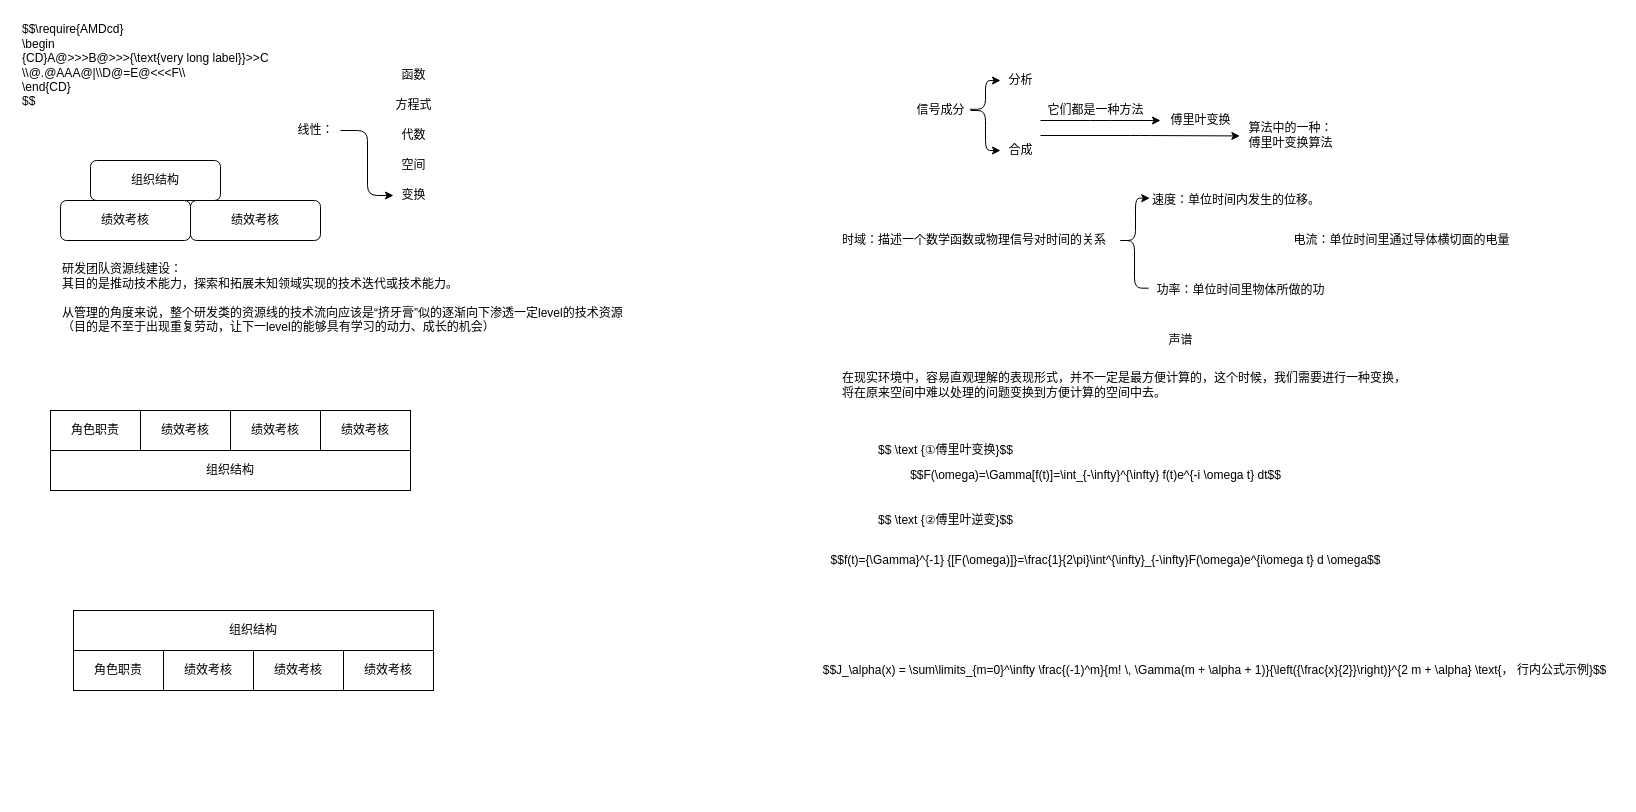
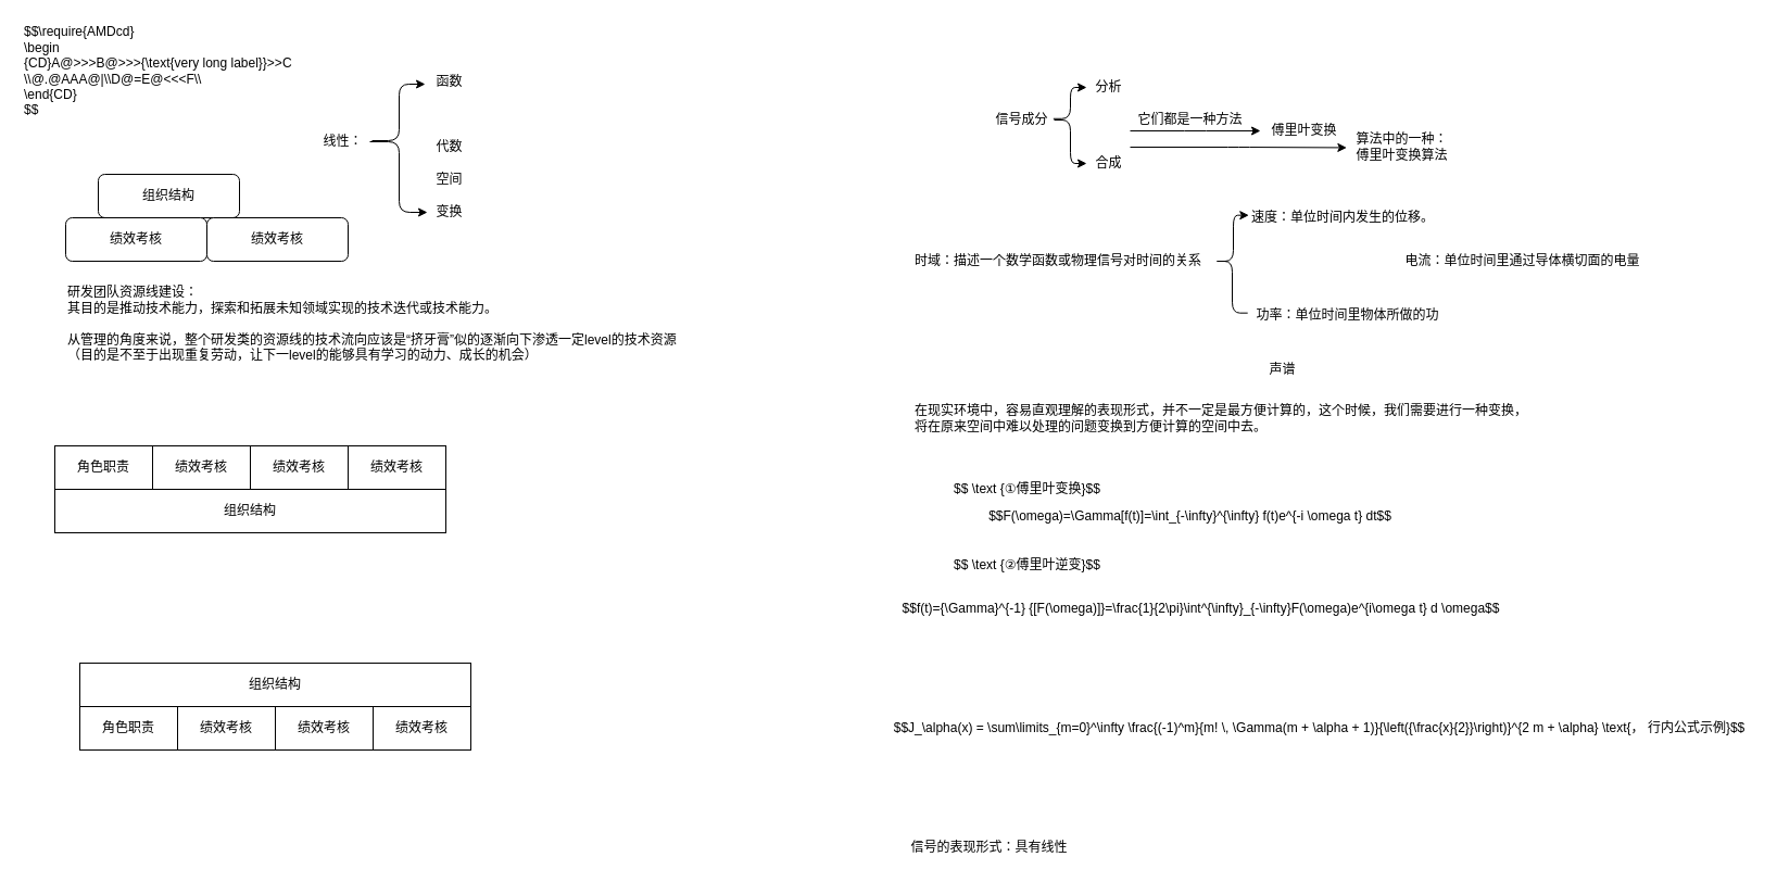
+ <mxCell id="33" value="" style="edgeStyle=elbowEdgeStyle;elbow=horizontal;endArrow=classic;html=1;exitX=1.04;exitY=0.45;exitDx=0;exitDy=0;exitPerimeter=0;entryX=-0.05;entryY=0.6;entryDx=0;entryDy=0;entryPerimeter=0;" parent="1" source="27" target="28" edge="1"><mxGeometry width="50" height="50" relative="1" as="geometry"><mxPoint x="357.34" y="143.78" as="sourcePoint" /><mxPoint x="388" y="115" as="targetPoint" /></mxGeometry></mxCell>
- <mxCell id="30" value="方程式" style="text;html=1;align=center;verticalAlign=middle;resizable=0;points=[];autosize=1;strokeColor=none;" parent="1" vertex="1"><mxGeometry x="388" y="95" width="50" height="20" as="geometry" /></mxCell>
+ <mxCell id="12" value="信号的表现形式：具有线性" style="text;html=1;align=center;verticalAlign=middle;resizable=0;points=[];autosize=1;strokeColor=none;" parent="1" vertex="1"><mxGeometry x="830" y="770" width="160" height="20" as="geometry" /></mxCell>
